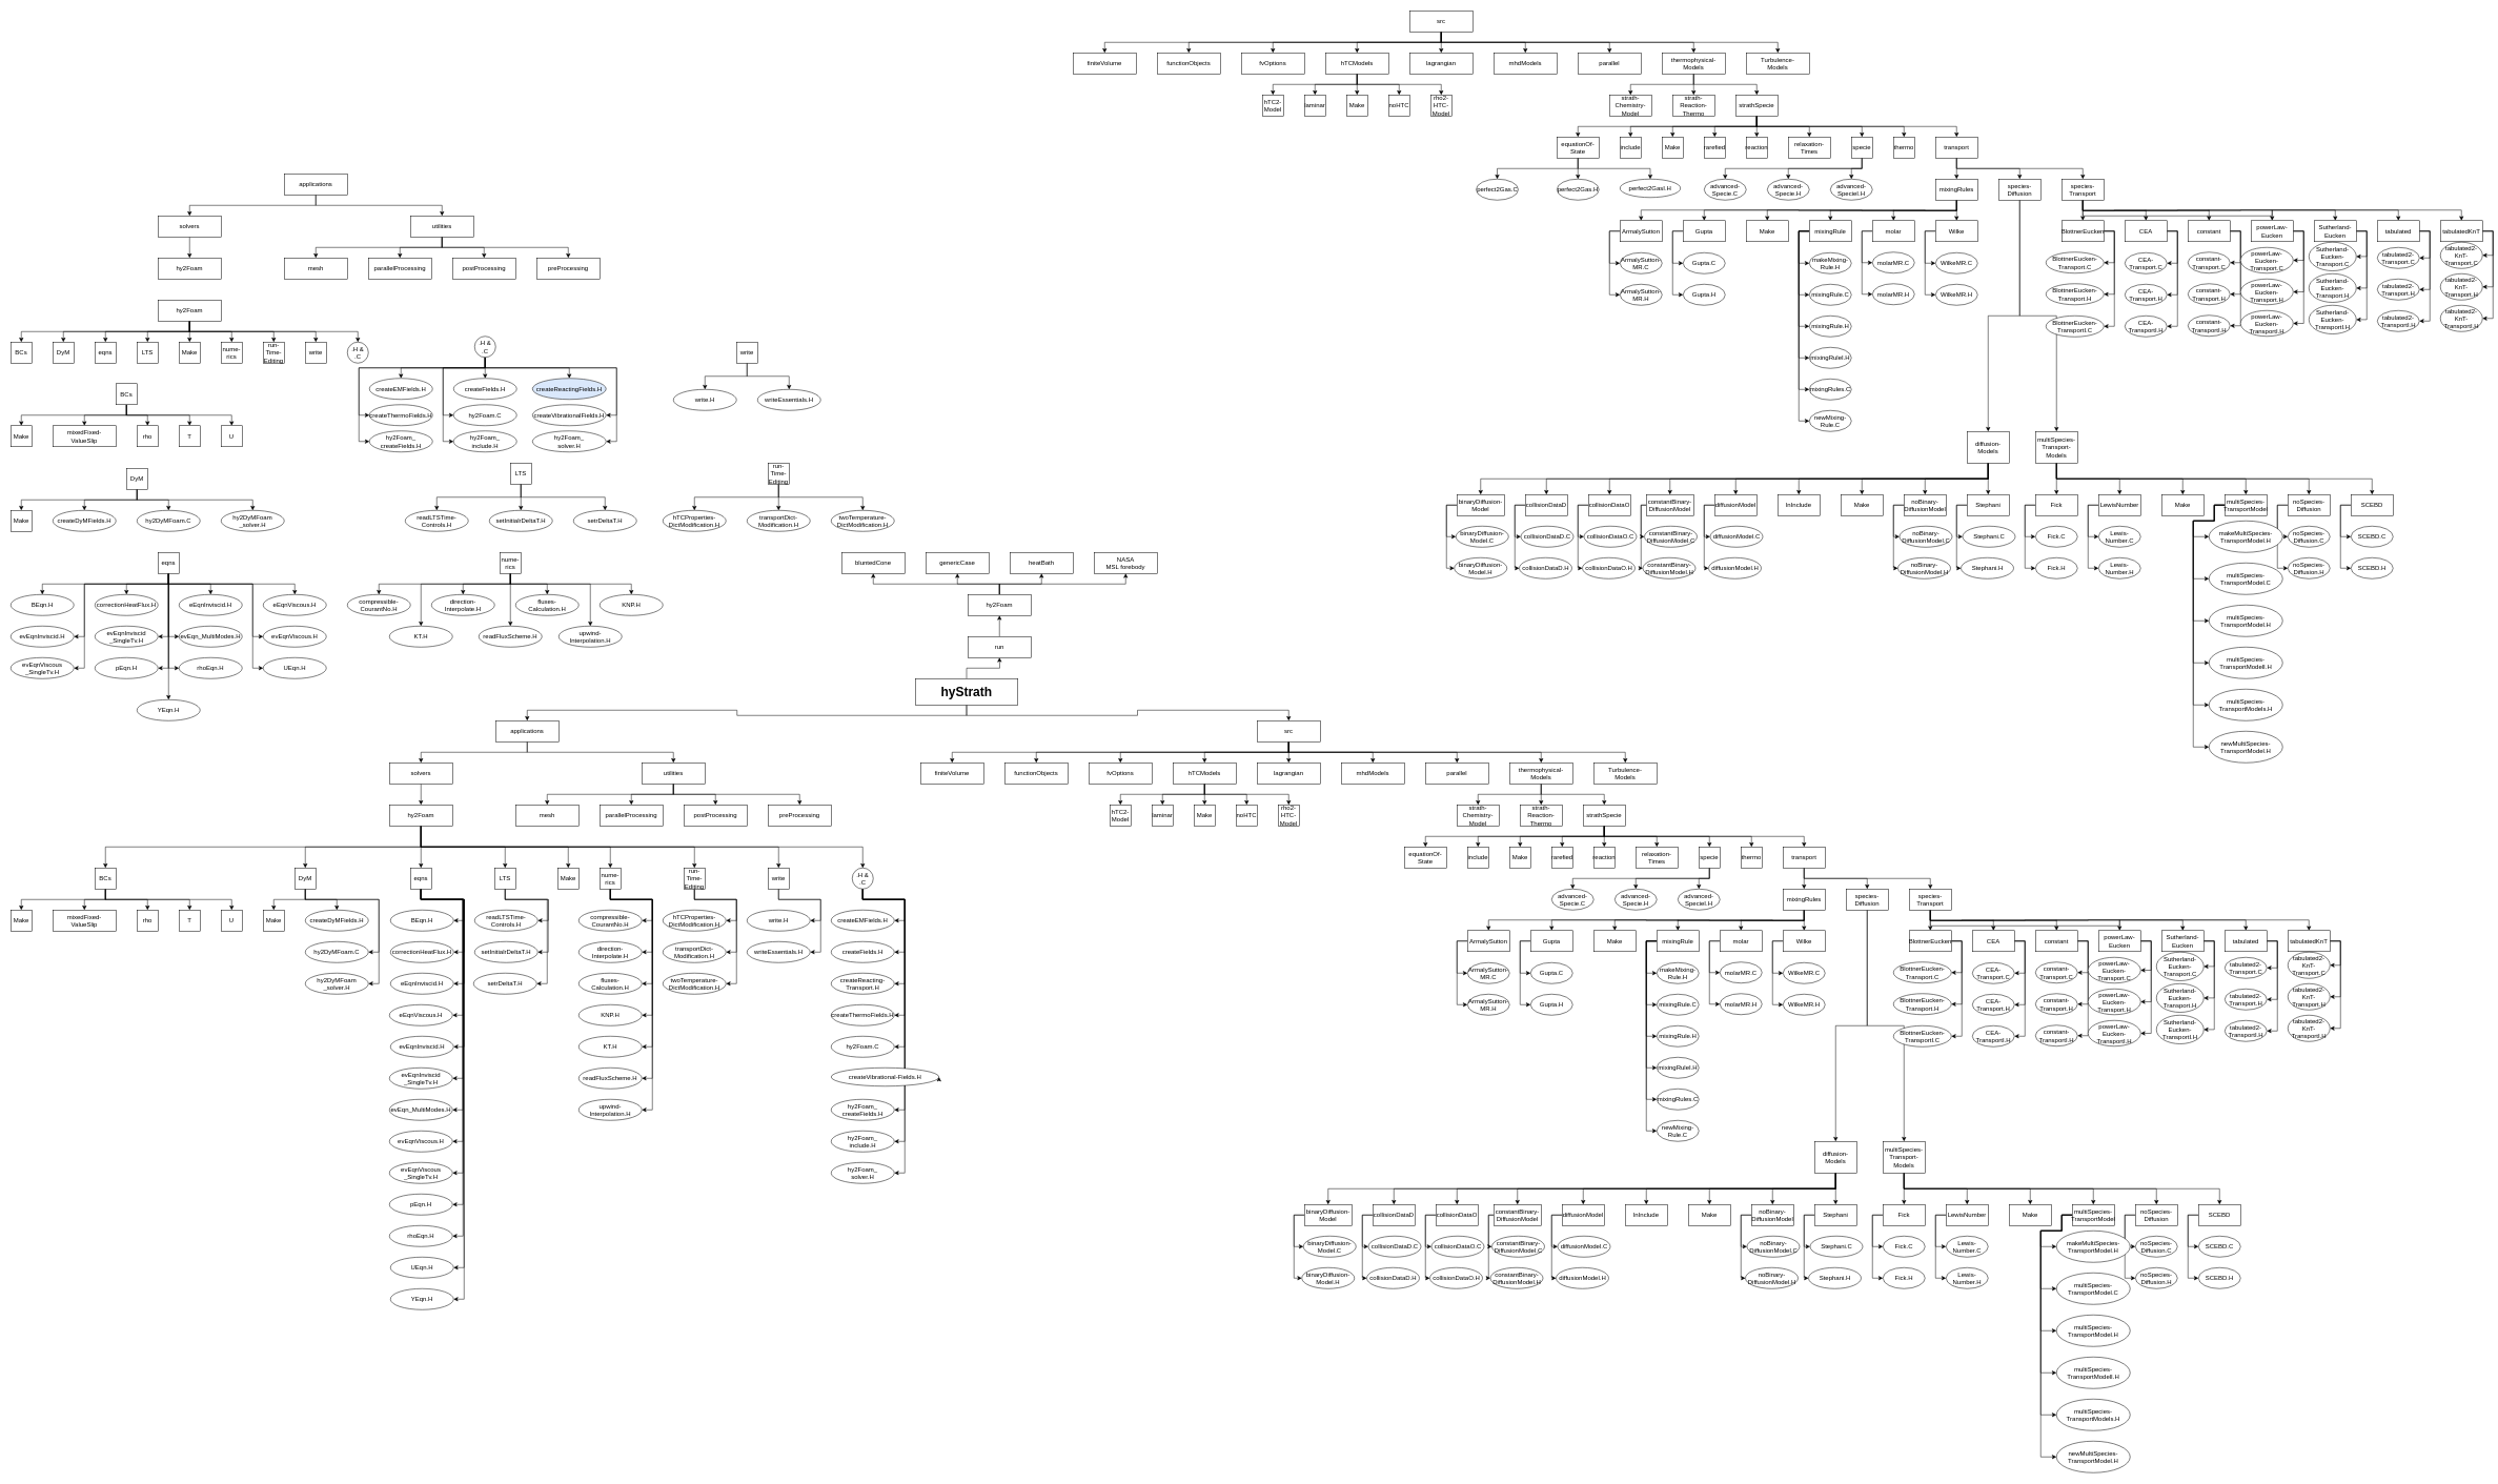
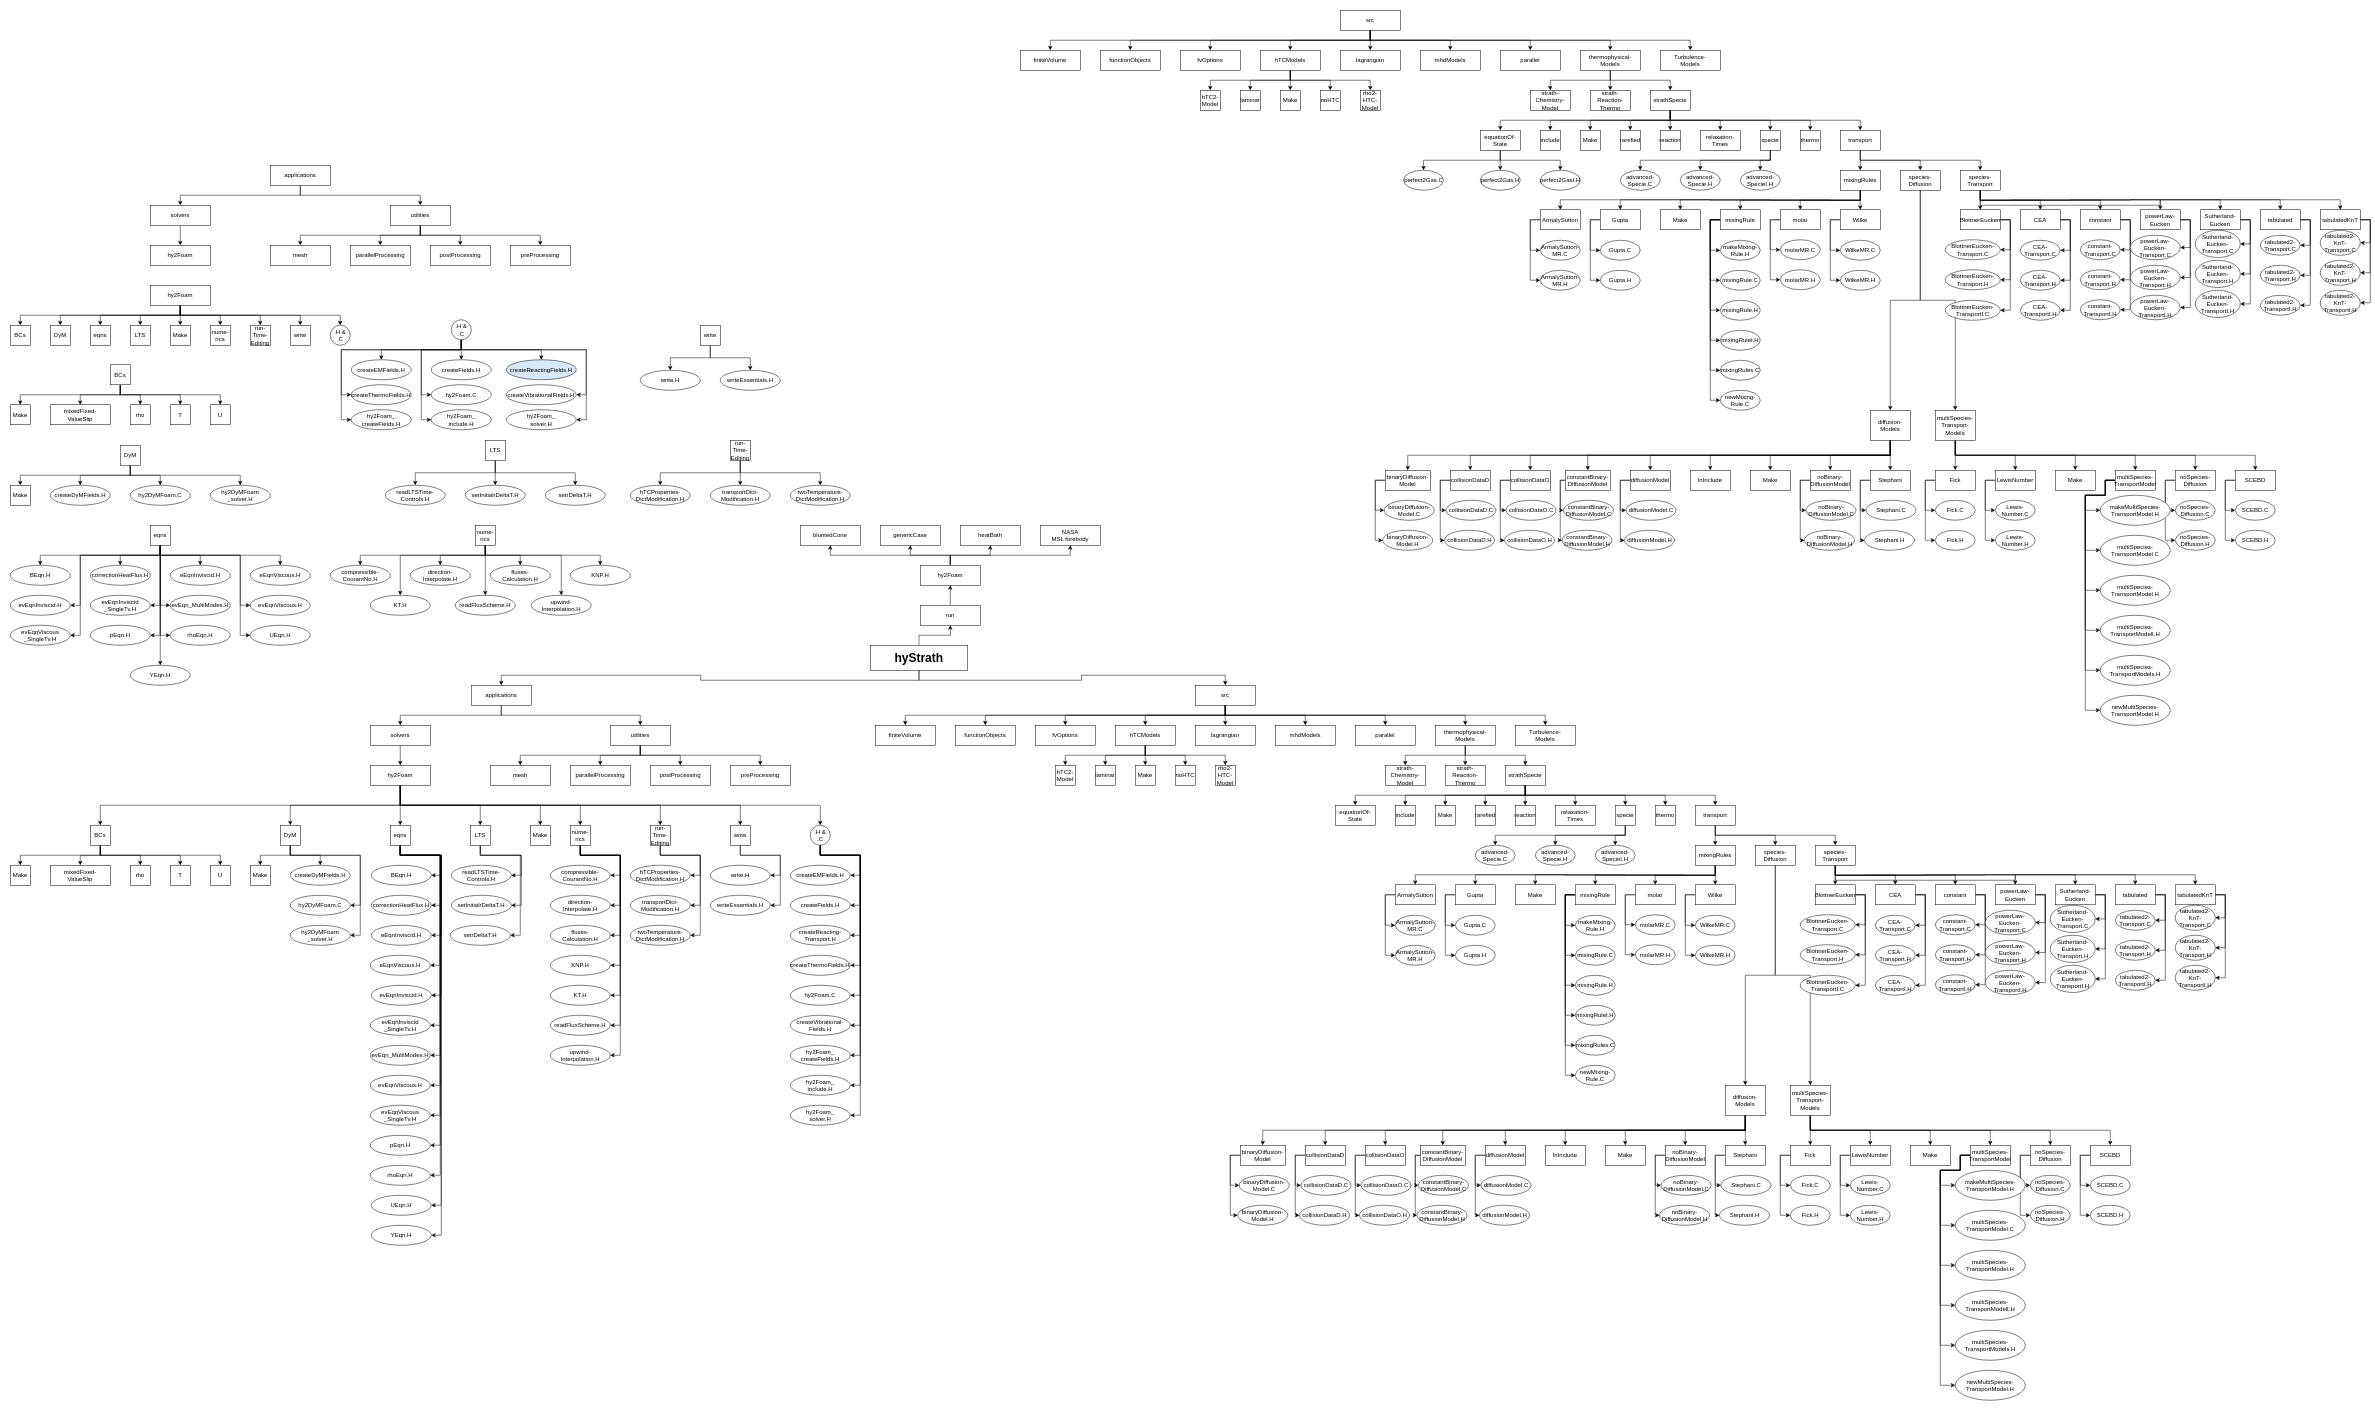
- <mxCell id="783" value="perfect2GasI.H" style="ellipse;whiteSpace=wrap;html=1;rounded=0;" vertex="1" parent="1"><mxGeometry x="3080" y="340" width="115" height="35" as="geometry" /></mxCell>
+ <mxCell id="783" value="perfect2GasI.H" style="ellipse;whiteSpace=wrap;html=1;rounded=0;" vertex="1" parent="1"><mxGeometry x="3080" y="340" width="80" height="40" as="geometry" /></mxCell>
- <mxCell id="272" value="createVibrational-Fields.H" style="ellipse;whiteSpace=wrap;html=1;rounded=0;" vertex="1" parent="1"><mxGeometry x="1580" y="2030" width="205" height="35" as="geometry" /></mxCell>
+ <mxCell id="272" value="createVibrational-Fields.H" style="ellipse;whiteSpace=wrap;html=1;rounded=0;" vertex="1" parent="1"><mxGeometry x="1580" y="2030" width="120" height="40" as="geometry" /></mxCell>
